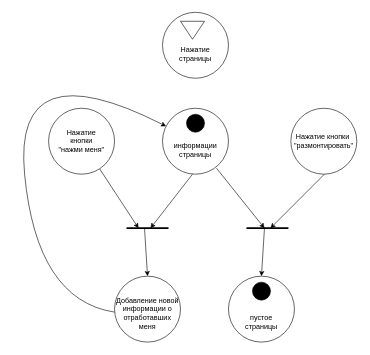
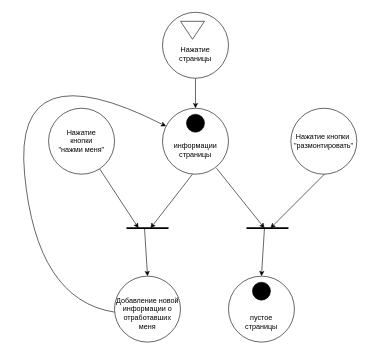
+ <mxCell id="2" value="" style="edgeStyle=orthogonalEdgeStyle;rounded=0;orthogonalLoop=1;jettySize=auto;html=1;" parent="1" source="3" target="4" edge="1"><mxGeometry relative="1" as="geometry" /></mxCell>
